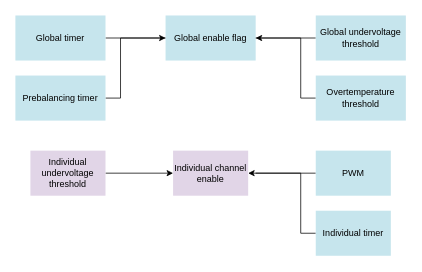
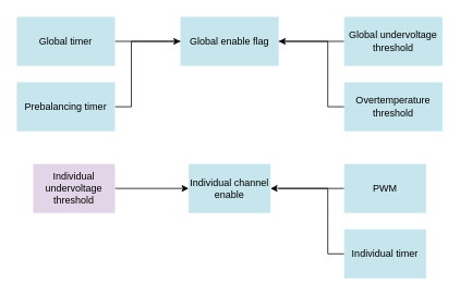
- <mxCell id="11" value="Individual channel enable" style="rounded=0;whiteSpace=wrap;html=1;fillColor=#e1d5e7;strokeColor=none;" vertex="1" parent="1"><mxGeometry x="230" y="200" width="100" height="60" as="geometry" /></mxCell>
+ <mxCell id="11" value="Individual channel enable" style="rounded=0;whiteSpace=wrap;html=1;fillColor=#c6e5ed;strokeColor=none;" vertex="1" parent="1"><mxGeometry x="230" y="200" width="100" height="60" as="geometry" /></mxCell>
